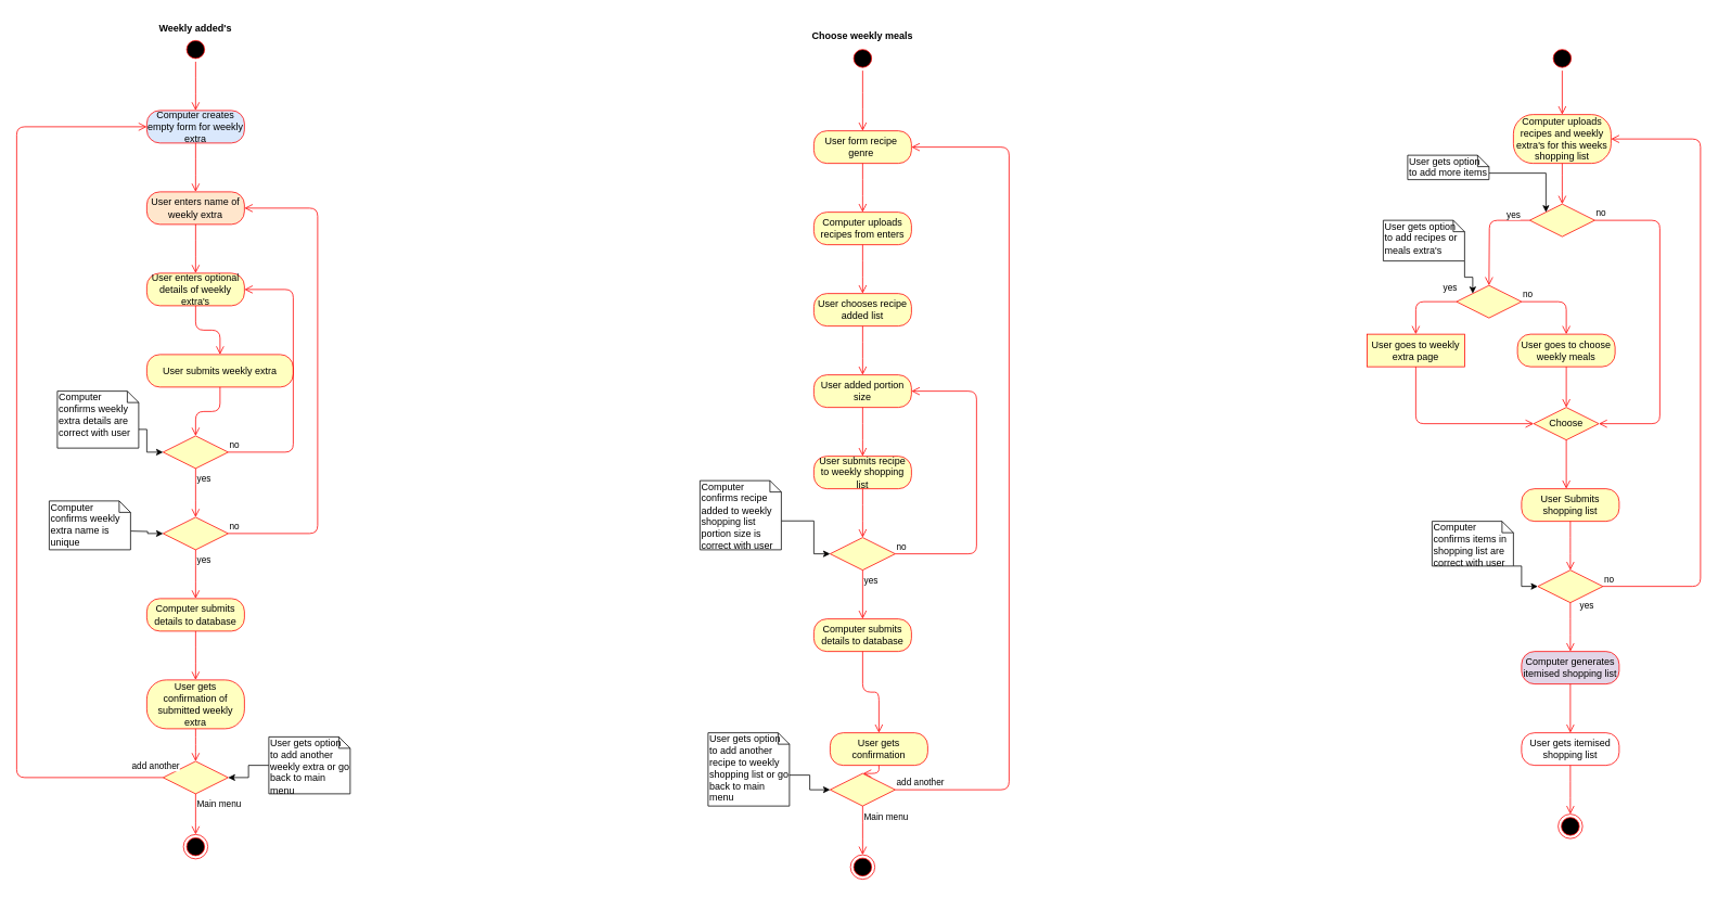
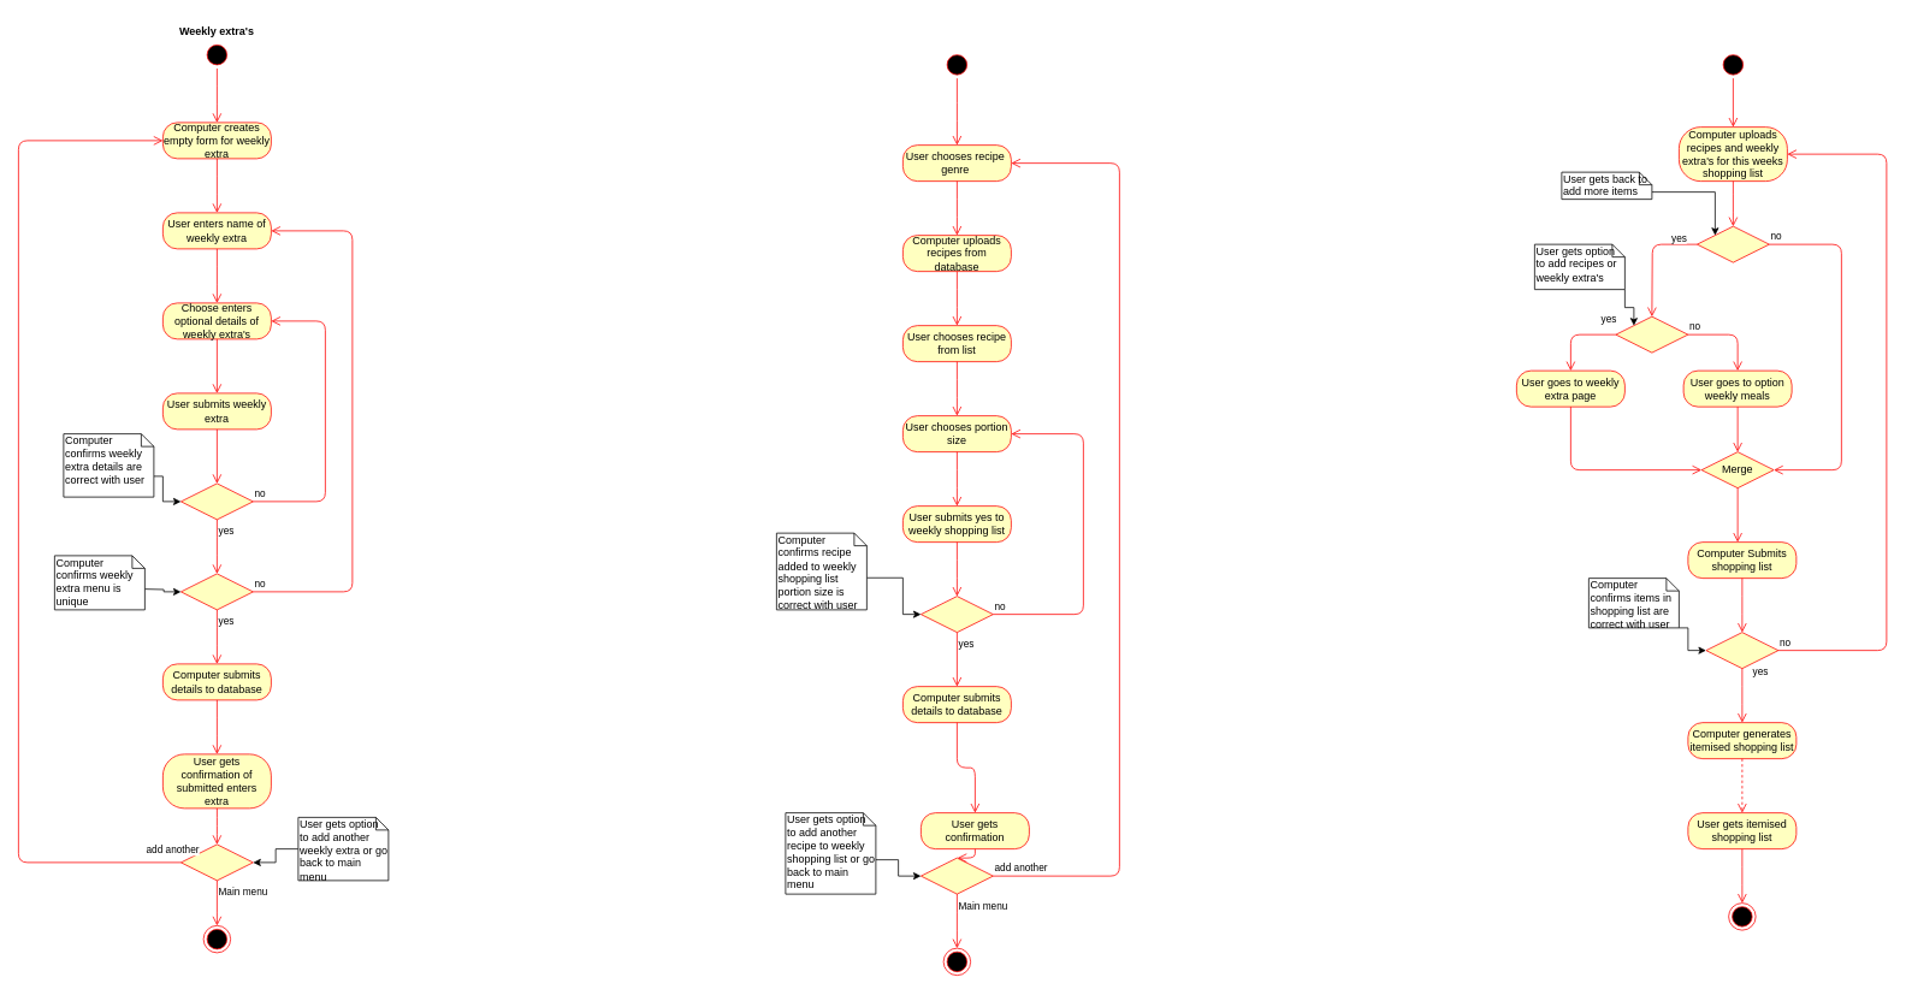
- <mxCell id="2" value="Weekly added's" style="text;align=center;fontStyle=1;verticalAlign=middle;spacingLeft=3;spacingRight=3;strokeColor=none;rotatable=0;points=[[0,0.5],[1,0.5]];portConstraint=eastwest;" vertex="1" parent="1"><mxGeometry x="200" y="20" width="80" height="26" as="geometry" /></mxCell>
+ <mxCell id="2" value="Weekly extra's" style="text;align=center;fontStyle=1;verticalAlign=middle;spacingLeft=3;spacingRight=3;strokeColor=none;rotatable=0;points=[[0,0.5],[1,0.5]];portConstraint=eastwest;" vertex="1" parent="1"><mxGeometry x="200" y="20" width="80" height="26" as="geometry" /></mxCell>
- <mxCell id="33" value="Choose weekly meals" style="text;align=center;fontStyle=1;verticalAlign=middle;spacingLeft=3;spacingRight=3;strokeColor=none;rotatable=0;points=[[0,0.5],[1,0.5]];portConstraint=eastwest;" vertex="1" parent="1"><mxGeometry x="1020" y="30" width="80" height="26" as="geometry" /></mxCell>
- <mxCell id="28" value="Computer creates empty form for weekly extra" style="rounded=1;whiteSpace=wrap;html=1;arcSize=40;fontColor=#000000;fillColor=#dae8fc;strokeColor=#ff0000;" vertex="1" parent="1"><mxGeometry x="180" y="135" width="120" height="40" as="geometry" /></mxCell>
+ <mxCell id="28" value="Computer creates empty form for weekly extra" style="rounded=1;whiteSpace=wrap;html=1;arcSize=40;fontColor=#000000;fillColor=#ffffc0;strokeColor=#ff0000;" vertex="1" parent="1"><mxGeometry x="180" y="135" width="120" height="40" as="geometry" /></mxCell>
- <mxCell id="36" value="User form recipe&amp;nbsp; genre&amp;nbsp;" style="rounded=1;whiteSpace=wrap;html=1;arcSize=40;fontColor=#000000;fillColor=#ffffc0;strokeColor=#ff0000;" vertex="1" parent="1"><mxGeometry x="1000" y="160" width="120" height="40" as="geometry" /></mxCell>
+ <mxCell id="36" value="User chooses recipe&amp;nbsp; genre&amp;nbsp;" style="rounded=1;whiteSpace=wrap;html=1;arcSize=40;fontColor=#000000;fillColor=#ffffc0;strokeColor=#ff0000;" vertex="1" parent="1"><mxGeometry x="1000" y="160" width="120" height="40" as="geometry" /></mxCell>
- <mxCell id="69" value="User gets option to add more items" style="shape=note;whiteSpace=wrap;html=1;size=14;verticalAlign=top;align=left;spacingTop=-6;" vertex="1" parent="1"><mxGeometry x="1730" y="190" width="100" height="30" as="geometry" /></mxCell>
+ <mxCell id="69" value="User gets back to add more items" style="shape=note;whiteSpace=wrap;html=1;size=14;verticalAlign=top;align=left;spacingTop=-6;" vertex="1" parent="1"><mxGeometry x="1730" y="190" width="100" height="30" as="geometry" /></mxCell>
- <mxCell id="5" value="User enters name of weekly extra" style="rounded=1;whiteSpace=wrap;html=1;arcSize=40;fontColor=#000000;fillColor=#ffe6cc;strokeColor=#ff0000;" vertex="1" parent="1"><mxGeometry x="180" y="235" width="120" height="40" as="geometry" /></mxCell>
+ <mxCell id="5" value="User enters name of weekly extra" style="rounded=1;whiteSpace=wrap;html=1;arcSize=40;fontColor=#000000;fillColor=#ffffc0;strokeColor=#ff0000;" vertex="1" parent="1"><mxGeometry x="180" y="235" width="120" height="40" as="geometry" /></mxCell>
- <mxCell id="38" value="Computer uploads recipes from enters" style="rounded=1;whiteSpace=wrap;html=1;arcSize=40;fontColor=#000000;fillColor=#ffffc0;strokeColor=#ff0000;" vertex="1" parent="1"><mxGeometry x="1000" y="260" width="120" height="40" as="geometry" /></mxCell>
+ <mxCell id="38" value="Computer uploads recipes from database" style="rounded=1;whiteSpace=wrap;html=1;arcSize=40;fontColor=#000000;fillColor=#ffffc0;strokeColor=#ff0000;" vertex="1" parent="1"><mxGeometry x="1000" y="260" width="120" height="40" as="geometry" /></mxCell>
- <mxCell id="76" value="User gets option to add recipes or meals extra's" style="shape=note;whiteSpace=wrap;html=1;size=14;verticalAlign=top;align=left;spacingTop=-6;" vertex="1" parent="1"><mxGeometry x="1700" y="270" width="100" height="50" as="geometry" /></mxCell>
+ <mxCell id="76" value="User gets option to add recipes or weekly extra's" style="shape=note;whiteSpace=wrap;html=1;size=14;verticalAlign=top;align=left;spacingTop=-6;" vertex="1" parent="1"><mxGeometry x="1700" y="270" width="100" height="50" as="geometry" /></mxCell>
- <mxCell id="9" value="User enters optional details of weekly extra's" style="rounded=1;whiteSpace=wrap;html=1;arcSize=40;fontColor=#000000;fillColor=#ffffc0;strokeColor=#ff0000;" vertex="1" parent="1"><mxGeometry x="180" y="335" width="120" height="40" as="geometry" /></mxCell>
+ <mxCell id="9" value="Choose enters optional details of weekly extra's" style="rounded=1;whiteSpace=wrap;html=1;arcSize=40;fontColor=#000000;fillColor=#ffffc0;strokeColor=#ff0000;" vertex="1" parent="1"><mxGeometry x="180" y="335" width="120" height="40" as="geometry" /></mxCell>
- <mxCell id="40" value="User chooses recipe added list" style="rounded=1;whiteSpace=wrap;html=1;arcSize=40;fontColor=#000000;fillColor=#ffffc0;strokeColor=#ff0000;" vertex="1" parent="1"><mxGeometry x="1000" y="360" width="120" height="40" as="geometry" /></mxCell>
+ <mxCell id="40" value="User chooses recipe from list" style="rounded=1;whiteSpace=wrap;html=1;arcSize=40;fontColor=#000000;fillColor=#ffffc0;strokeColor=#ff0000;" vertex="1" parent="1"><mxGeometry x="1000" y="360" width="120" height="40" as="geometry" /></mxCell>
- <mxCell id="73" value="User goes to weekly extra page" style="whiteSpace=wrap;html=1;arcSize=40;fontColor=#000000;fillColor=#ffffc0;strokeColor=#ff0000;rounded=0;" vertex="1" parent="1"><mxGeometry x="1680" y="410" width="120" height="40" as="geometry" /></mxCell>
+ <mxCell id="73" value="User goes to weekly extra page" style="rounded=1;whiteSpace=wrap;html=1;arcSize=40;fontColor=#000000;fillColor=#ffffc0;strokeColor=#ff0000;" vertex="1" parent="1"><mxGeometry x="1680" y="410" width="120" height="40" as="geometry" /></mxCell>
- <mxCell id="77" value="User goes to choose weekly meals" style="rounded=1;whiteSpace=wrap;html=1;arcSize=40;fontColor=#000000;fillColor=#ffffc0;strokeColor=#ff0000;" vertex="1" parent="1"><mxGeometry x="1865" y="410" width="120" height="40" as="geometry" /></mxCell>
+ <mxCell id="77" value="User goes to option weekly meals" style="rounded=1;whiteSpace=wrap;html=1;arcSize=40;fontColor=#000000;fillColor=#ffffc0;strokeColor=#ff0000;" vertex="1" parent="1"><mxGeometry x="1865" y="410" width="120" height="40" as="geometry" /></mxCell>
- <mxCell id="11" value="User submits weekly extra" style="rounded=1;whiteSpace=wrap;html=1;arcSize=40;fontColor=#000000;fillColor=#ffffc0;strokeColor=#ff0000;" vertex="1" parent="1"><mxGeometry x="180" y="435" width="180" height="40" as="geometry" /></mxCell>
+ <mxCell id="11" value="User submits weekly extra" style="rounded=1;whiteSpace=wrap;html=1;arcSize=40;fontColor=#000000;fillColor=#ffffc0;strokeColor=#ff0000;" vertex="1" parent="1"><mxGeometry x="180" y="435" width="120" height="40" as="geometry" /></mxCell>
- <mxCell id="42" value="User added portion size" style="rounded=1;whiteSpace=wrap;html=1;arcSize=40;fontColor=#000000;fillColor=#ffffc0;strokeColor=#ff0000;" vertex="1" parent="1"><mxGeometry x="1000" y="460" width="120" height="40" as="geometry" /></mxCell>
+ <mxCell id="42" value="User chooses portion size" style="rounded=1;whiteSpace=wrap;html=1;arcSize=40;fontColor=#000000;fillColor=#ffffc0;strokeColor=#ff0000;" vertex="1" parent="1"><mxGeometry x="1000" y="460" width="120" height="40" as="geometry" /></mxCell>
- <mxCell id="79" value="Choose" style="rhombus;whiteSpace=wrap;html=1;fillColor=#ffffc0;strokeColor=#ff0000;" vertex="1" parent="1"><mxGeometry x="1885" y="500" width="80" height="40" as="geometry" /></mxCell>
+ <mxCell id="79" value="Merge" style="rhombus;whiteSpace=wrap;html=1;fillColor=#ffffc0;strokeColor=#ff0000;" vertex="1" parent="1"><mxGeometry x="1885" y="500" width="80" height="40" as="geometry" /></mxCell>
- <mxCell id="44" value="User submits recipe to weekly shopping list" style="rounded=1;whiteSpace=wrap;html=1;arcSize=40;fontColor=#000000;fillColor=#ffffc0;strokeColor=#ff0000;" vertex="1" parent="1"><mxGeometry x="1000" y="560" width="120" height="40" as="geometry" /></mxCell>
+ <mxCell id="44" value="User submits yes to weekly shopping list" style="rounded=1;whiteSpace=wrap;html=1;arcSize=40;fontColor=#000000;fillColor=#ffffc0;strokeColor=#ff0000;" vertex="1" parent="1"><mxGeometry x="1000" y="560" width="120" height="40" as="geometry" /></mxCell>
- <mxCell id="81" value="User Submits shopping list" style="rounded=1;whiteSpace=wrap;html=1;arcSize=40;fontColor=#000000;fillColor=#ffffc0;strokeColor=#ff0000;" vertex="1" parent="1"><mxGeometry x="1870" y="600" width="120" height="40" as="geometry" /></mxCell>
+ <mxCell id="81" value="Computer Submits shopping list" style="rounded=1;whiteSpace=wrap;html=1;arcSize=40;fontColor=#000000;fillColor=#ffffc0;strokeColor=#ff0000;" vertex="1" parent="1"><mxGeometry x="1870" y="600" width="120" height="40" as="geometry" /></mxCell>
- <mxCell id="8" value="Computer confirms weekly extra name is unique" style="shape=note;whiteSpace=wrap;html=1;size=14;verticalAlign=top;align=left;spacingTop=-6;" vertex="1" parent="1"><mxGeometry x="60" y="615" width="100" height="60" as="geometry" /></mxCell>
+ <mxCell id="8" value="Computer confirms weekly extra menu is unique" style="shape=note;whiteSpace=wrap;html=1;size=14;verticalAlign=top;align=left;spacingTop=-6;" vertex="1" parent="1"><mxGeometry x="60" y="615" width="100" height="60" as="geometry" /></mxCell>
- <mxCell id="88" value="Computer generates itemised shopping list" style="rounded=1;whiteSpace=wrap;html=1;arcSize=40;fontColor=#000000;fillColor=#e1d5e7;strokeColor=#ff0000;" vertex="1" parent="1"><mxGeometry x="1870" y="800" width="120" height="40" as="geometry" /></mxCell>
+ <mxCell id="88" value="Computer generates itemised shopping list" style="rounded=1;whiteSpace=wrap;html=1;arcSize=40;fontColor=#000000;fillColor=#ffffc0;strokeColor=#ff0000;" vertex="1" parent="1"><mxGeometry x="1870" y="800" width="120" height="40" as="geometry" /></mxCell>
- <mxCell id="23" value="User gets confirmation of submitted weekly extra" style="rounded=1;whiteSpace=wrap;html=1;arcSize=40;fontColor=#000000;fillColor=#ffffc0;strokeColor=#ff0000;" vertex="1" parent="1"><mxGeometry x="180" y="835" width="120" height="60" as="geometry" /></mxCell>
+ <mxCell id="23" value="User gets confirmation of submitted enters extra" style="rounded=1;whiteSpace=wrap;html=1;arcSize=40;fontColor=#000000;fillColor=#ffffc0;strokeColor=#ff0000;" vertex="1" parent="1"><mxGeometry x="180" y="835" width="120" height="60" as="geometry" /></mxCell>
- <mxCell id="89" value="" style="edgeStyle=orthogonalEdgeStyle;html=1;verticalAlign=bottom;endArrow=open;endSize=8;strokeColor=#ff0000;entryX=0.5;entryY=0;entryDx=0;entryDy=0;" edge="1" source="88" parent="1" target="90"><mxGeometry relative="1" as="geometry"><mxPoint x="1930" y="890" as="targetPoint" /></mxGeometry></mxCell>
+ <mxCell id="89" value="" style="edgeStyle=orthogonalEdgeStyle;html=1;verticalAlign=bottom;endArrow=open;endSize=8;strokeColor=#ff0000;entryX=0.5;entryY=0;entryDx=0;entryDy=0;dashed=1;" edge="1" source="88" parent="1" target="90"><mxGeometry relative="1" as="geometry"><mxPoint x="1930" y="890" as="targetPoint" /></mxGeometry></mxCell>
- <mxCell id="90" value="User gets itemised shopping list" style="rounded=1;whiteSpace=wrap;html=1;arcSize=40;fontColor=#000000;fillColor=#ffffff;strokeColor=#ff0000;" vertex="1" parent="1"><mxGeometry x="1870" y="900" width="120" height="40" as="geometry" /></mxCell>
+ <mxCell id="90" value="User gets itemised shopping list" style="rounded=1;whiteSpace=wrap;html=1;arcSize=40;fontColor=#000000;fillColor=#ffffc0;strokeColor=#ff0000;" vertex="1" parent="1"><mxGeometry x="1870" y="900" width="120" height="40" as="geometry" /></mxCell>
